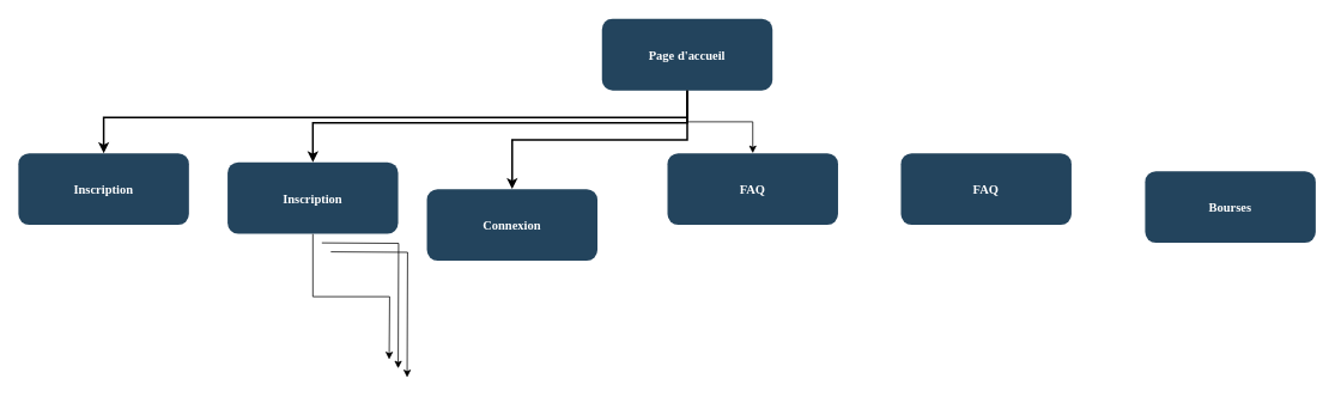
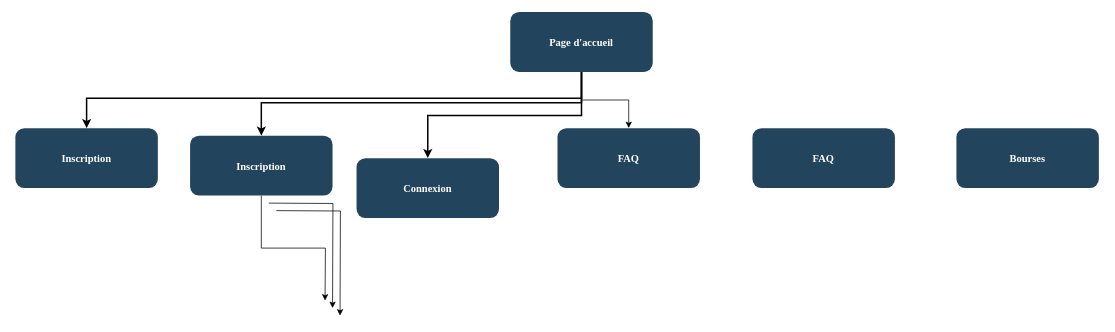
- <mxCell id="3" value="Page d'accueil" style="rounded=1;fillColor=#23445D;gradientColor=none;strokeColor=none;fontColor=#FFFFFF;fontStyle=1;fontFamily=Tahoma;fontSize=14" vertex="1" parent="1"><mxGeometry x="670" y="20" width="190" height="80" as="geometry" /></mxCell>
+ <mxCell id="3" value="Page d'accueil" style="rounded=1;fillColor=#23445D;gradientColor=none;strokeColor=none;fontColor=#FFFFFF;fontStyle=1;fontFamily=Tahoma;fontSize=14" vertex="1" parent="1"><mxGeometry x="680" y="15" width="190" height="80" as="geometry" /></mxCell>
- <mxCell id="4" value="Bourses" style="rounded=1;fillColor=#23445D;gradientColor=none;strokeColor=none;fontColor=#FFFFFF;fontStyle=1;fontFamily=Tahoma;fontSize=14" vertex="1" parent="1"><mxGeometry x="1275" y="190" width="190" height="80" as="geometry" /></mxCell>
+ <mxCell id="4" value="Bourses" style="rounded=1;fillColor=#23445D;gradientColor=none;strokeColor=none;fontColor=#FFFFFF;fontStyle=1;fontFamily=Tahoma;fontSize=14" vertex="1" parent="1"><mxGeometry x="1275" y="170" width="190" height="80" as="geometry" /></mxCell>
